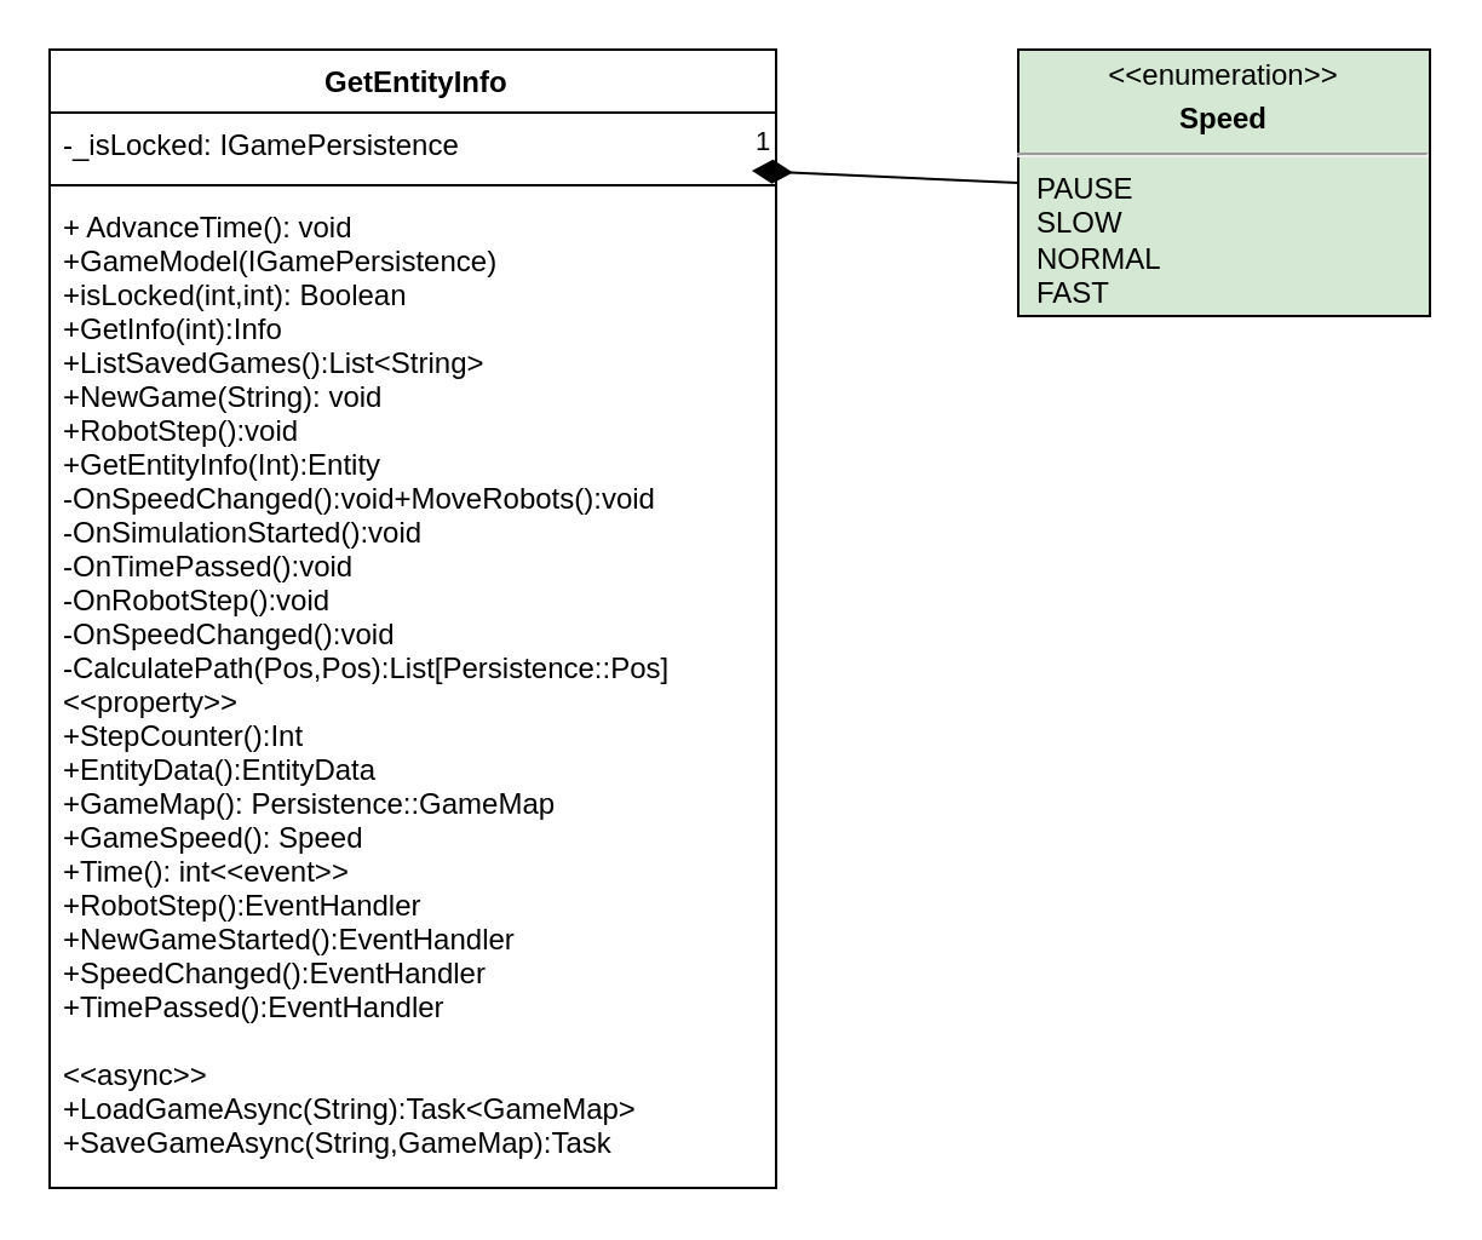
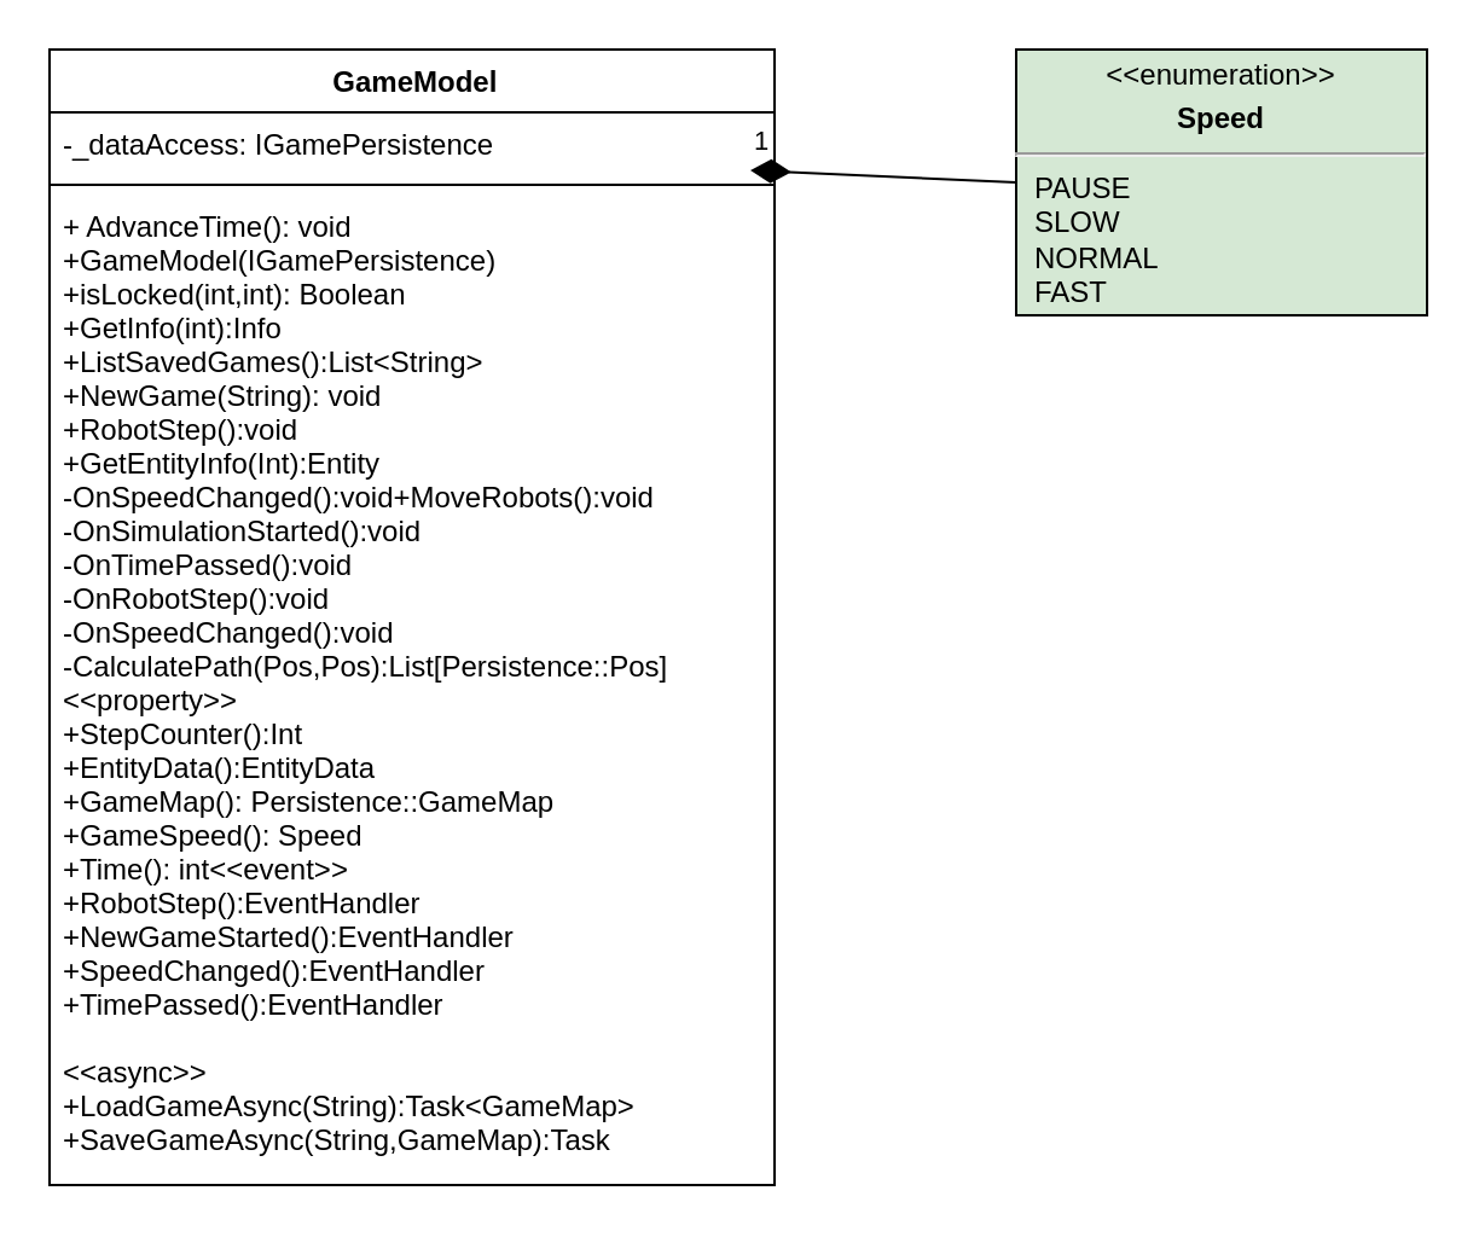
- <mxCell id="2" value=" GetEntityInfo&#10;" style="swimlane;fontStyle=1;align=center;verticalAlign=top;childLayout=stackLayout;horizontal=1;startSize=26;horizontalStack=0;resizeParent=1;resizeParentMax=0;resizeLast=0;collapsible=1;marginBottom=0;" parent="1" vertex="1"><mxGeometry x="20" y="20" width="300" height="470" as="geometry" /></mxCell>
+ <mxCell id="2" value=" GameModel&#10;" style="swimlane;fontStyle=1;align=center;verticalAlign=top;childLayout=stackLayout;horizontal=1;startSize=26;horizontalStack=0;resizeParent=1;resizeParentMax=0;resizeLast=0;collapsible=1;marginBottom=0;" parent="1" vertex="1"><mxGeometry x="20" y="20" width="300" height="470" as="geometry" /></mxCell>
- <mxCell id="3" value="-_isLocked: IGamePersistence&#10;" style="text;strokeColor=none;fillColor=none;align=left;verticalAlign=top;spacingLeft=4;spacingRight=4;overflow=hidden;rotatable=0;points=[[0,0.5],[1,0.5]];portConstraint=eastwest;" parent="2" vertex="1"><mxGeometry y="26" width="300" height="26" as="geometry" /></mxCell>
+ <mxCell id="3" value="-_dataAccess: IGamePersistence&#10;" style="text;strokeColor=none;fillColor=none;align=left;verticalAlign=top;spacingLeft=4;spacingRight=4;overflow=hidden;rotatable=0;points=[[0,0.5],[1,0.5]];portConstraint=eastwest;" parent="2" vertex="1"><mxGeometry y="26" width="300" height="26" as="geometry" /></mxCell>
